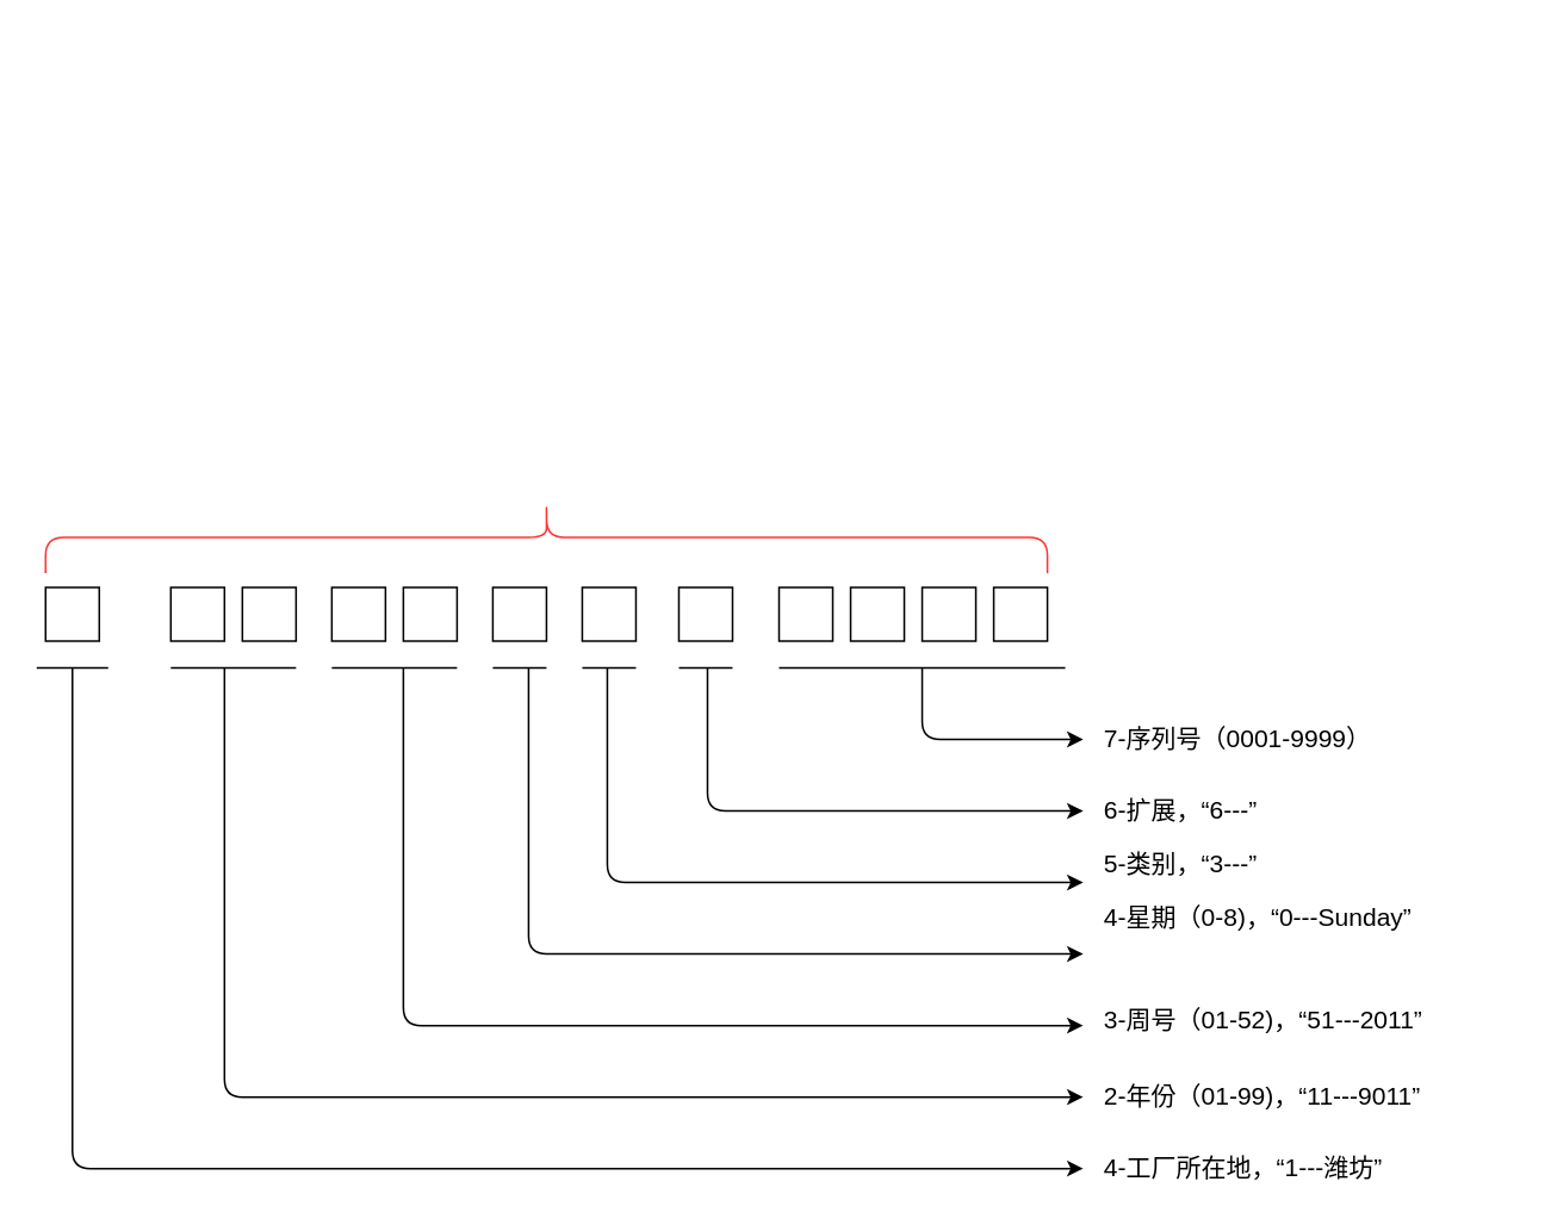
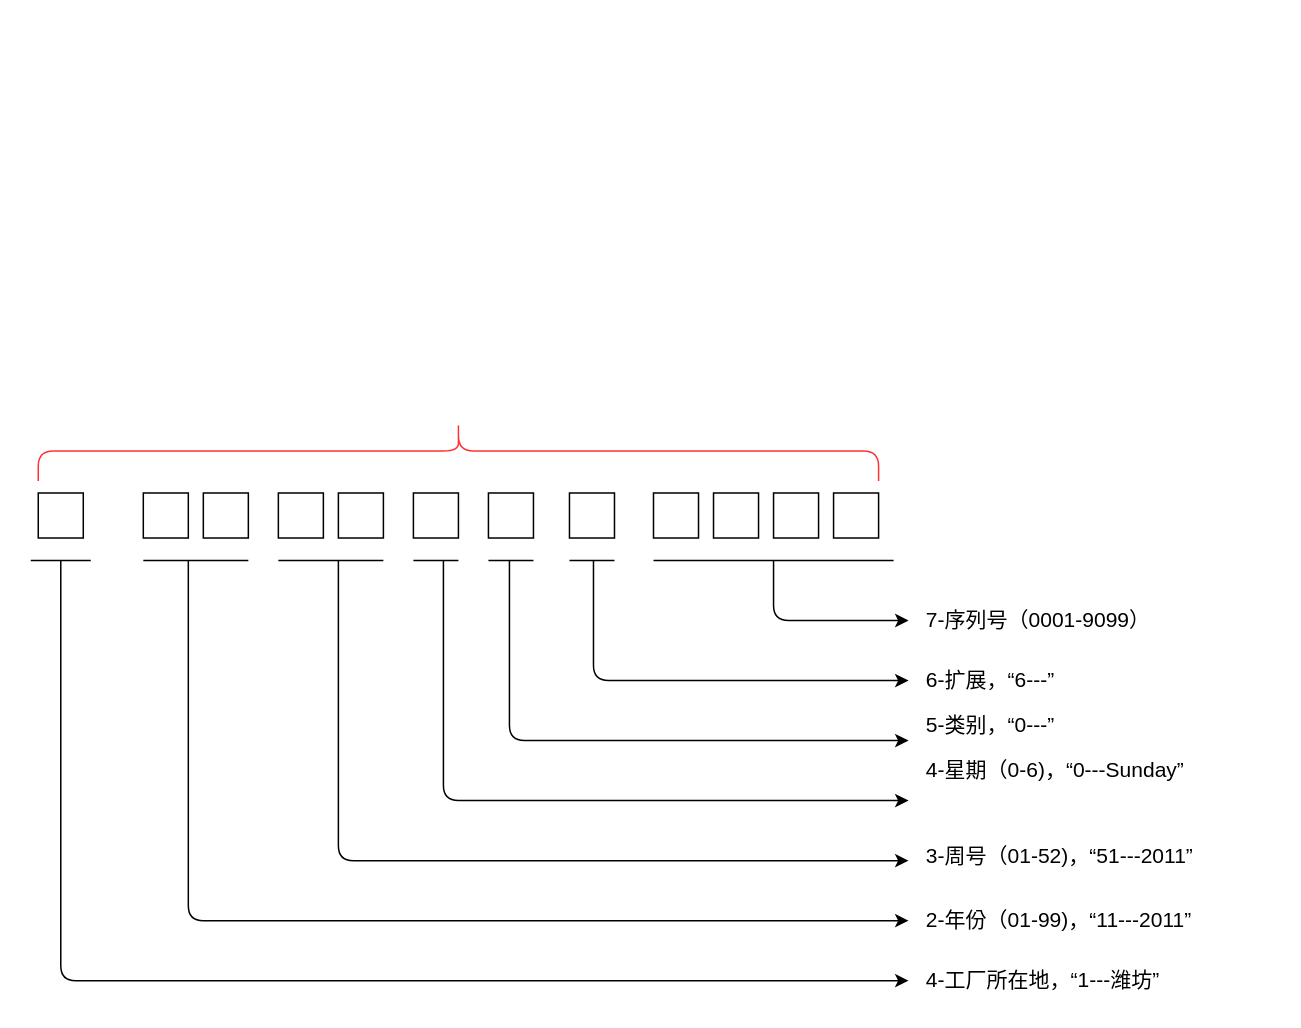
- <mxCell id="35" value="&lt;font style=&quot;font-size: 14px&quot;&gt;7-序列号（0001-9999）&lt;/font&gt;" style="text;html=1;strokeColor=none;fillColor=none;align=left;verticalAlign=middle;whiteSpace=wrap;rounded=0;" vertex="1" parent="1"><mxGeometry x="615" y="403" width="230" height="20" as="geometry" /></mxCell>
+ <mxCell id="35" value="&lt;font style=&quot;font-size: 14px&quot;&gt;7-序列号（0001-9099）&lt;/font&gt;" style="text;html=1;strokeColor=none;fillColor=none;align=left;verticalAlign=middle;whiteSpace=wrap;rounded=0;" vertex="1" parent="1"><mxGeometry x="615" y="403" width="230" height="20" as="geometry" /></mxCell>
- <mxCell id="33" value="&lt;font style=&quot;font-size: 14px&quot;&gt;5-类别，“3---”&lt;/font&gt;" style="text;html=1;strokeColor=none;fillColor=none;align=left;verticalAlign=middle;whiteSpace=wrap;rounded=0;" vertex="1" parent="1"><mxGeometry x="615" y="473" width="230" height="20" as="geometry" /></mxCell>
+ <mxCell id="33" value="&lt;font style=&quot;font-size: 14px&quot;&gt;5-类别，“0---”&lt;/font&gt;" style="text;html=1;strokeColor=none;fillColor=none;align=left;verticalAlign=middle;whiteSpace=wrap;rounded=0;" vertex="1" parent="1"><mxGeometry x="615" y="473" width="230" height="20" as="geometry" /></mxCell>
- <mxCell id="32" value="&lt;font style=&quot;font-size: 14px&quot;&gt;4-星期（0-8)，“0---Sunday”&lt;/font&gt;" style="text;html=1;strokeColor=none;fillColor=none;align=left;verticalAlign=middle;whiteSpace=wrap;rounded=0;" vertex="1" parent="1"><mxGeometry x="615" y="503" width="230" height="20" as="geometry" /></mxCell>
+ <mxCell id="32" value="&lt;font style=&quot;font-size: 14px&quot;&gt;4-星期（0-6)，“0---Sunday”&lt;/font&gt;" style="text;html=1;strokeColor=none;fillColor=none;align=left;verticalAlign=middle;whiteSpace=wrap;rounded=0;" vertex="1" parent="1"><mxGeometry x="615" y="503" width="230" height="20" as="geometry" /></mxCell>
- <mxCell id="30" value="&lt;font style=&quot;font-size: 14px&quot;&gt;2-年份（01-99)，“11---9011”&lt;/font&gt;" style="text;html=1;strokeColor=none;fillColor=none;align=left;verticalAlign=middle;whiteSpace=wrap;rounded=0;" vertex="1" parent="1"><mxGeometry x="615" y="603" width="230" height="20" as="geometry" /></mxCell>
+ <mxCell id="30" value="&lt;font style=&quot;font-size: 14px&quot;&gt;2-年份（01-99)，“11---2011”&lt;/font&gt;" style="text;html=1;strokeColor=none;fillColor=none;align=left;verticalAlign=middle;whiteSpace=wrap;rounded=0;" vertex="1" parent="1"><mxGeometry x="615" y="603" width="230" height="20" as="geometry" /></mxCell>
